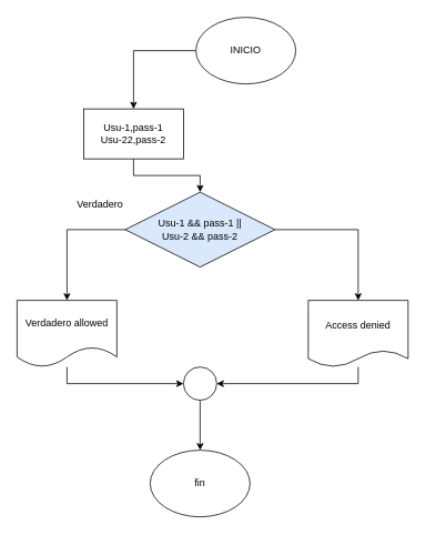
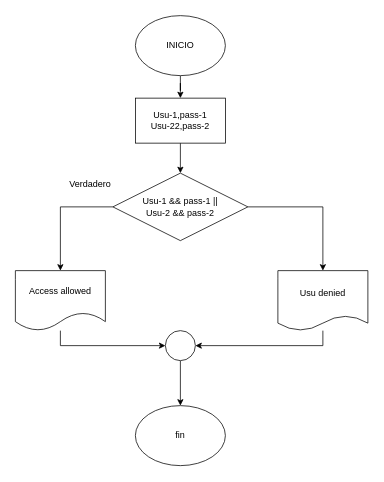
- <mxCell id="3" value="INICIO" style="ellipse;whiteSpace=wrap;html=1;" parent="1" vertex="1"><mxGeometry x="235" y="20" width="120" height="80" as="geometry" /></mxCell>
+ <mxCell id="3" value="INICIO" style="ellipse;whiteSpace=wrap;html=1;" parent="1" vertex="1"><mxGeometry x="180" width="120" height="80" as="geometry" y="20" /></mxCell>
- <mxCell id="17" value="Usu-1,pass-1&lt;br&gt;Usu-22,pass-2" style="rounded=0;whiteSpace=wrap;html=1;" vertex="1" parent="1"><mxGeometry x="100" y="130" width="120" height="60" as="geometry" /></mxCell>
+ <mxCell id="17" value="Usu-1,pass-1&lt;br&gt;Usu-22,pass-2" style="rounded=0;whiteSpace=wrap;html=1;" vertex="1" parent="1"><mxGeometry x="180" y="130" width="120" height="60" as="geometry" /></mxCell>
- <mxCell id="7" value="Usu-1 &amp;amp;&amp;amp; pass-1 ||&lt;br&gt;Usu-2 &amp;amp;&amp;amp; pass-2" style="rhombus;whiteSpace=wrap;html=1;fillColor=#dae8fc;" parent="1" vertex="1"><mxGeometry x="150" y="230" width="180" height="90" as="geometry" /></mxCell>
+ <mxCell id="7" value="Usu-1 &amp;amp;&amp;amp; pass-1 ||&lt;br&gt;Usu-2 &amp;amp;&amp;amp; pass-2" style="rhombus;whiteSpace=wrap;html=1;" parent="1" vertex="1"><mxGeometry x="150" y="230" width="180" height="90" as="geometry" /></mxCell>
- <mxCell id="10" value="Verdadero allowed" style="shape=document;whiteSpace=wrap;html=1;boundedLbl=1;" parent="1" vertex="1"><mxGeometry x="20" y="360" width="120" height="80" as="geometry" /></mxCell>
+ <mxCell id="10" value="Access allowed" style="shape=document;whiteSpace=wrap;html=1;boundedLbl=1;" parent="1" vertex="1"><mxGeometry x="20" y="360" width="120" height="80" as="geometry" /></mxCell>
- <mxCell id="12" value="Access denied" style="shape=document;whiteSpace=wrap;html=1;boundedLbl=1;size=0.25;" parent="1" vertex="1"><mxGeometry x="370" y="360" width="120" height="80" as="geometry" /></mxCell>
+ <mxCell id="12" value="Usu denied" style="shape=document;whiteSpace=wrap;html=1;boundedLbl=1;size=0.25;" parent="1" vertex="1"><mxGeometry x="370" y="360" width="120" height="80" as="geometry" /></mxCell>
